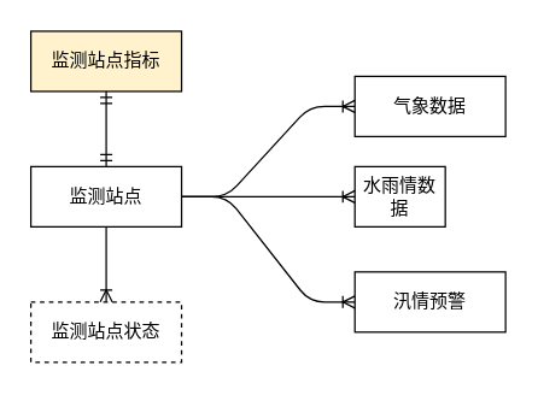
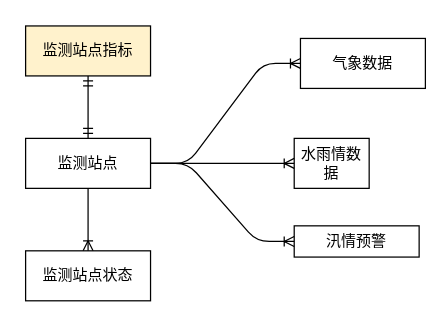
- <mxCell id="3" value="气象数据" style="whiteSpace=wrap;html=1;align=center;" vertex="1" parent="1"><mxGeometry x="235" y="50" width="100" height="40" as="geometry" /></mxCell>
+ <mxCell id="3" value="气象数据" style="whiteSpace=wrap;html=1;align=center;" vertex="1" parent="1"><mxGeometry x="240" y="30" width="100" height="40" as="geometry" /></mxCell>
- <mxCell id="9" value="汛情预警" style="whiteSpace=wrap;html=1;align=center;" vertex="1" parent="1"><mxGeometry x="235" y="180" width="100" height="40" as="geometry" /></mxCell>
+ <mxCell id="9" value="汛情预警" style="whiteSpace=wrap;html=1;align=center;" vertex="1" parent="1"><mxGeometry x="235" y="180" width="100" height="25" as="geometry" /></mxCell>
- <mxCell id="11" value="监测站点状态" style="whiteSpace=wrap;html=1;align=center;dashed=1;" vertex="1" parent="1"><mxGeometry x="20" y="200" width="100" height="40" as="geometry" /></mxCell>
+ <mxCell id="11" value="监测站点状态" style="whiteSpace=wrap;html=1;align=center;" vertex="1" parent="1"><mxGeometry x="20" y="200" width="100" height="40" as="geometry" /></mxCell>
